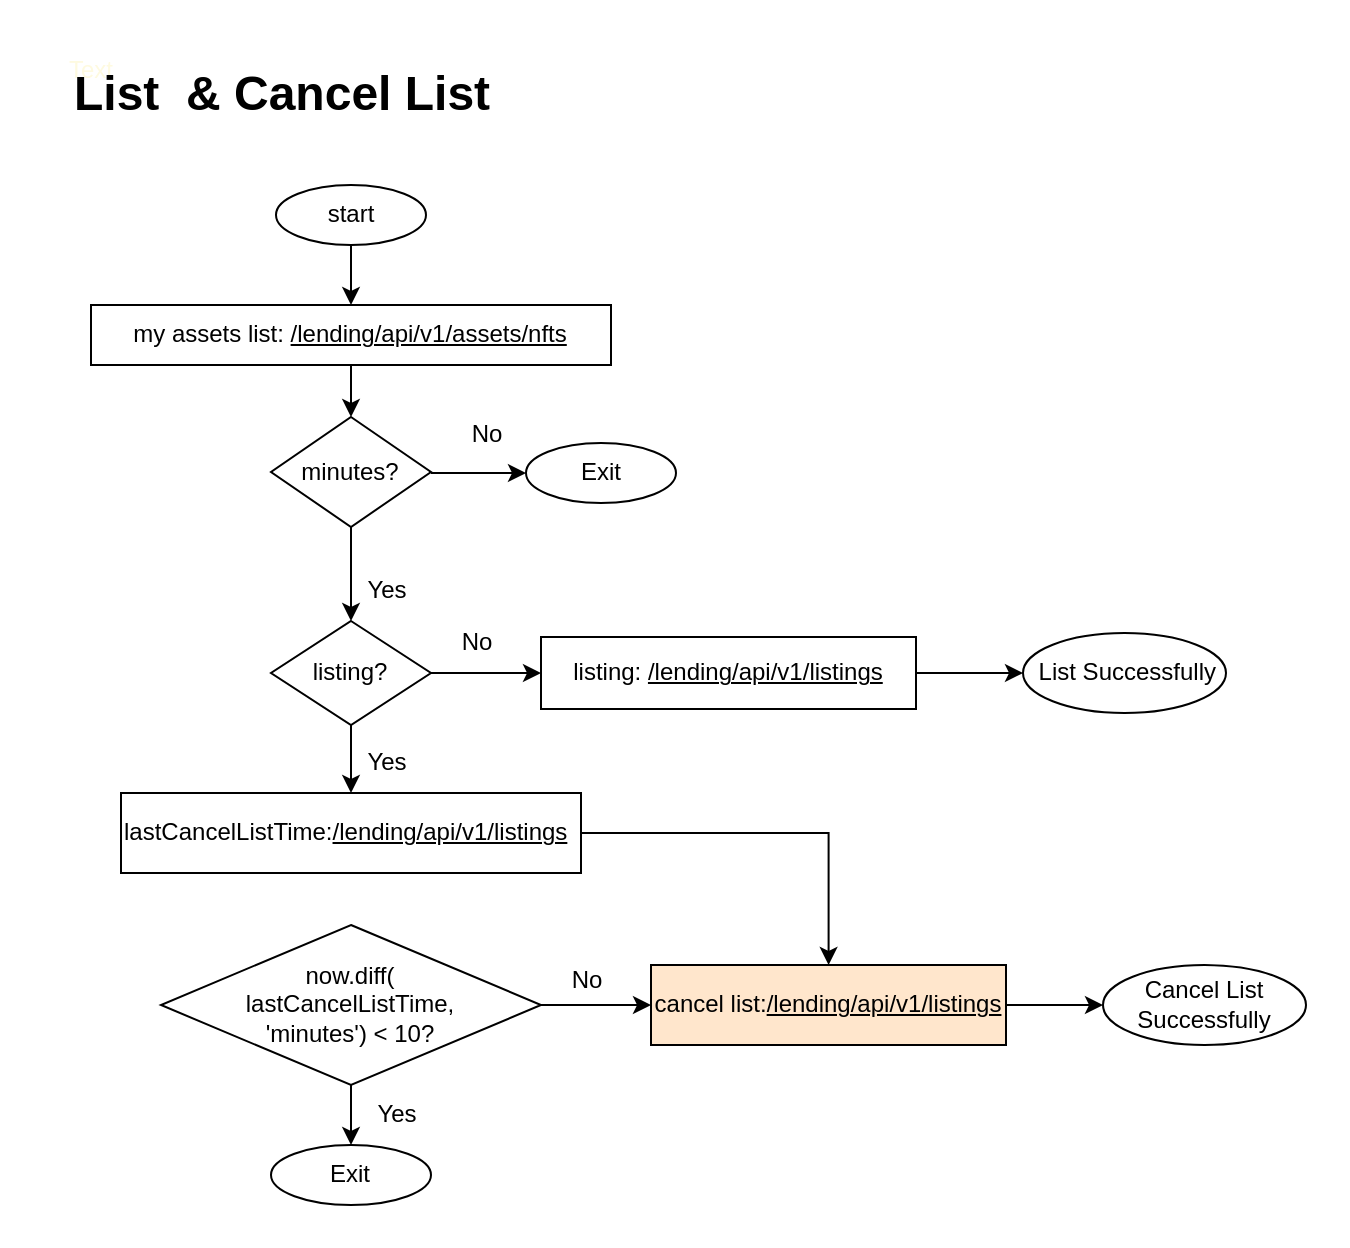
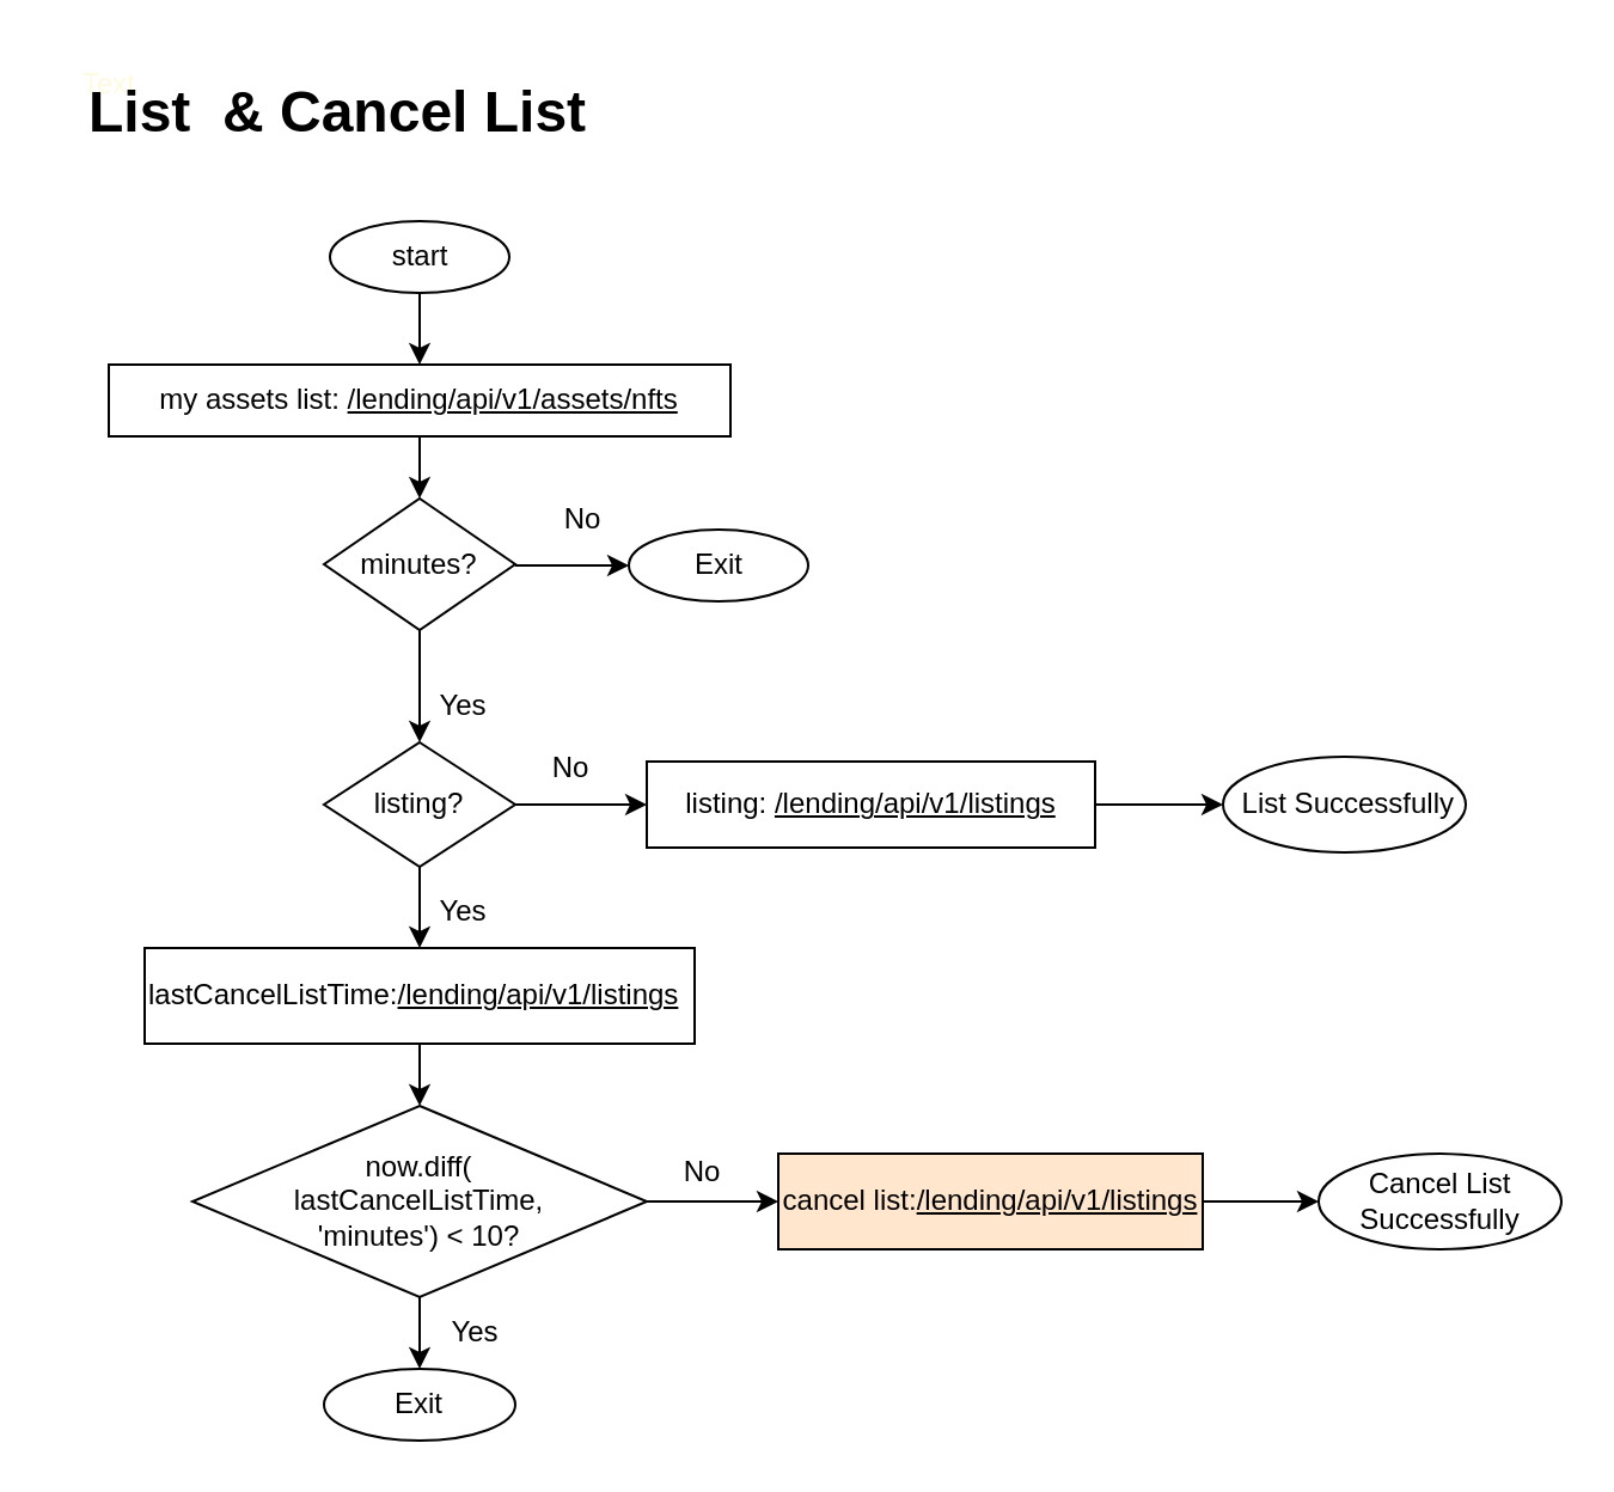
- <mxCell id="18" value="" style="edgeStyle=orthogonalEdgeStyle;rounded=0;orthogonalLoop=1;jettySize=auto;html=1;" parent="1" source="19" target="25" edge="1"><mxGeometry relative="1" as="geometry" /></mxCell>
+ <mxCell id="18" value="" style="edgeStyle=orthogonalEdgeStyle;rounded=0;orthogonalLoop=1;jettySize=auto;html=1;" parent="1" source="19" target="23" edge="1"><mxGeometry relative="1" as="geometry" /></mxCell>
